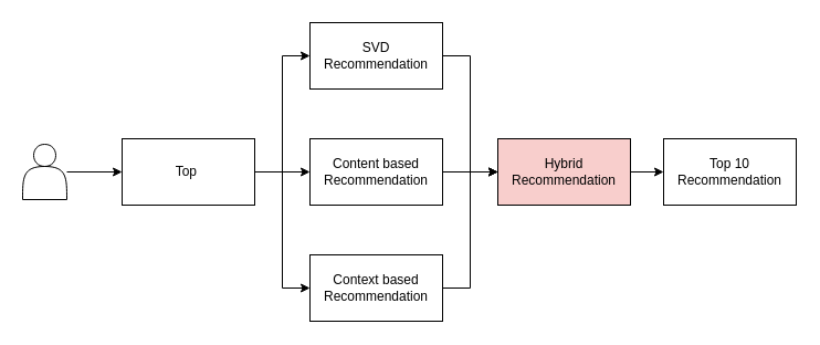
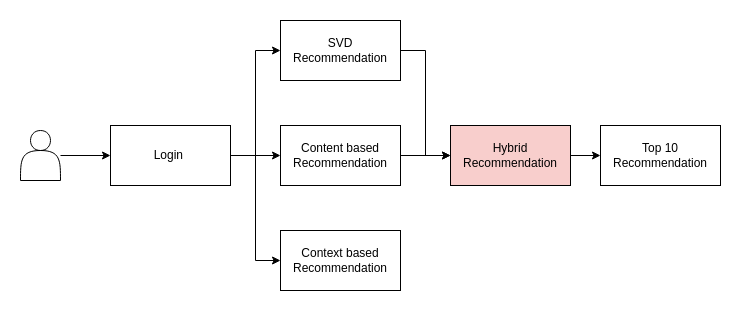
- <mxCell id="16" value="Top&amp;nbsp;" style="rounded=0;whiteSpace=wrap;html=1;" vertex="1" parent="1"><mxGeometry x="110" y="125" width="120" height="60" as="geometry" /></mxCell>
+ <mxCell id="16" value="Login&amp;nbsp;" style="rounded=0;whiteSpace=wrap;html=1;" vertex="1" parent="1"><mxGeometry x="110" y="125" width="120" height="60" as="geometry" /></mxCell>
- <mxCell id="7" style="edgeStyle=orthogonalEdgeStyle;rounded=0;orthogonalLoop=1;jettySize=auto;html=1;entryX=0;entryY=0.5;entryDx=0;entryDy=0;" edge="1" parent="1" source="8" target="6"><mxGeometry relative="1" as="geometry" /></mxCell>
